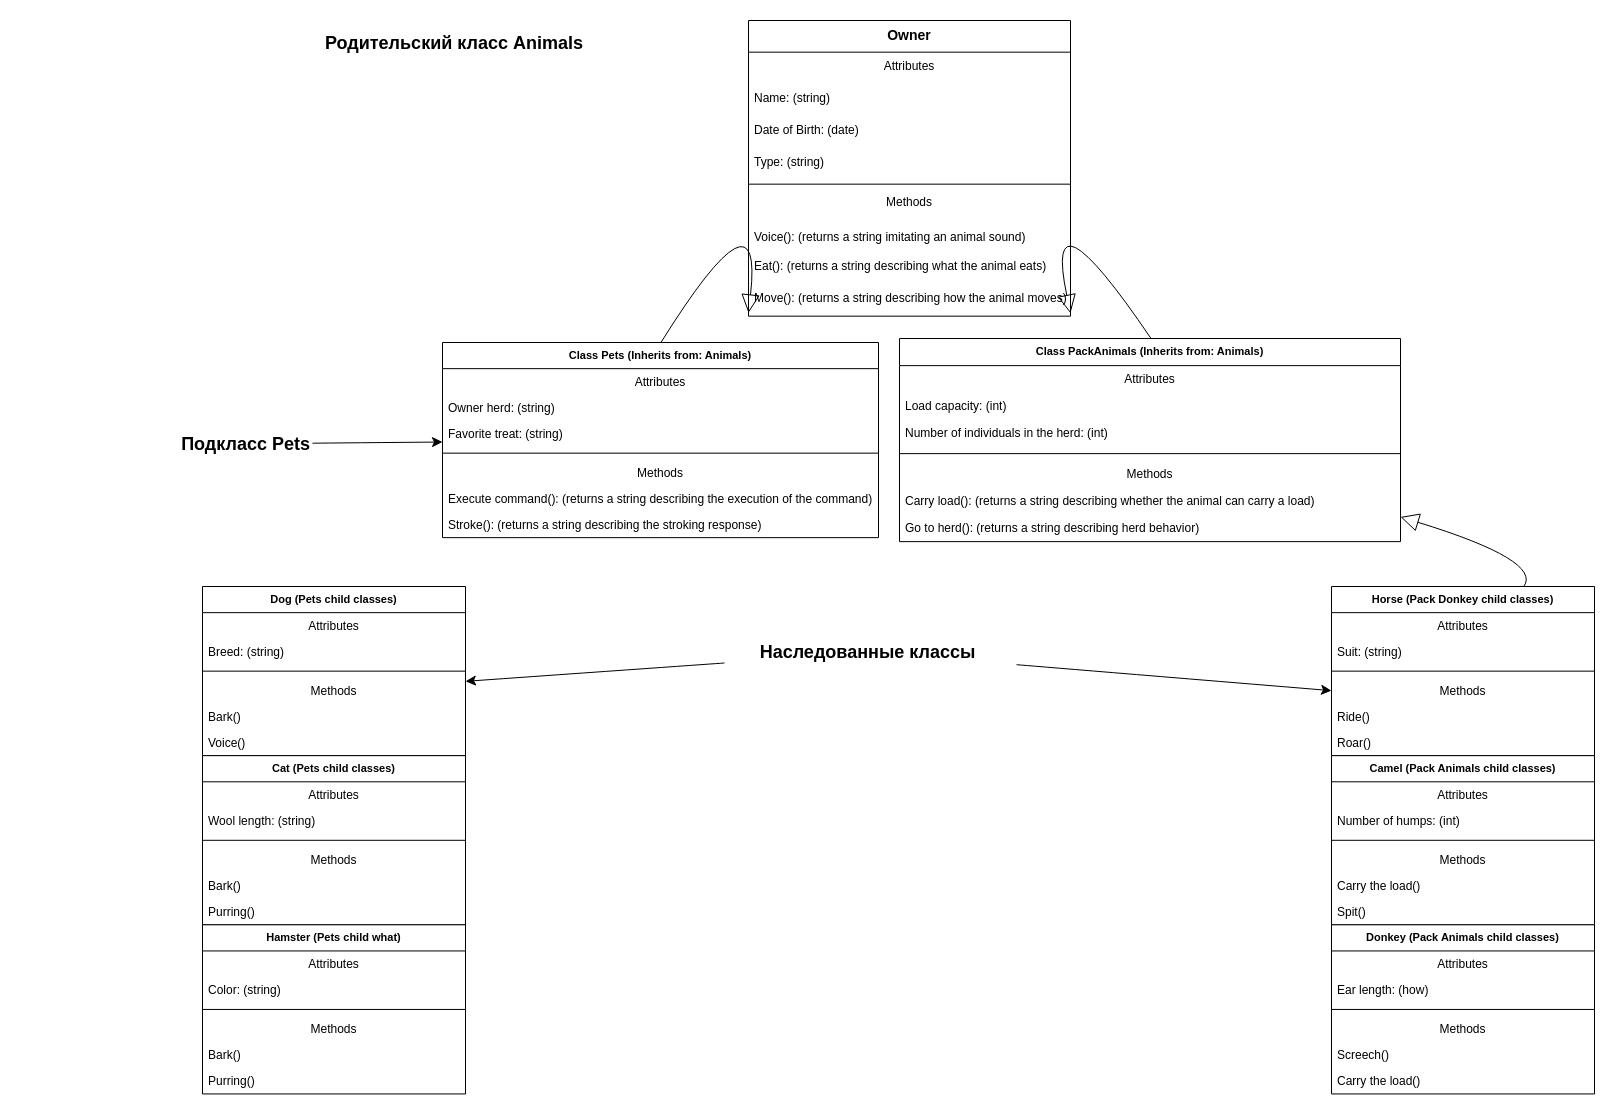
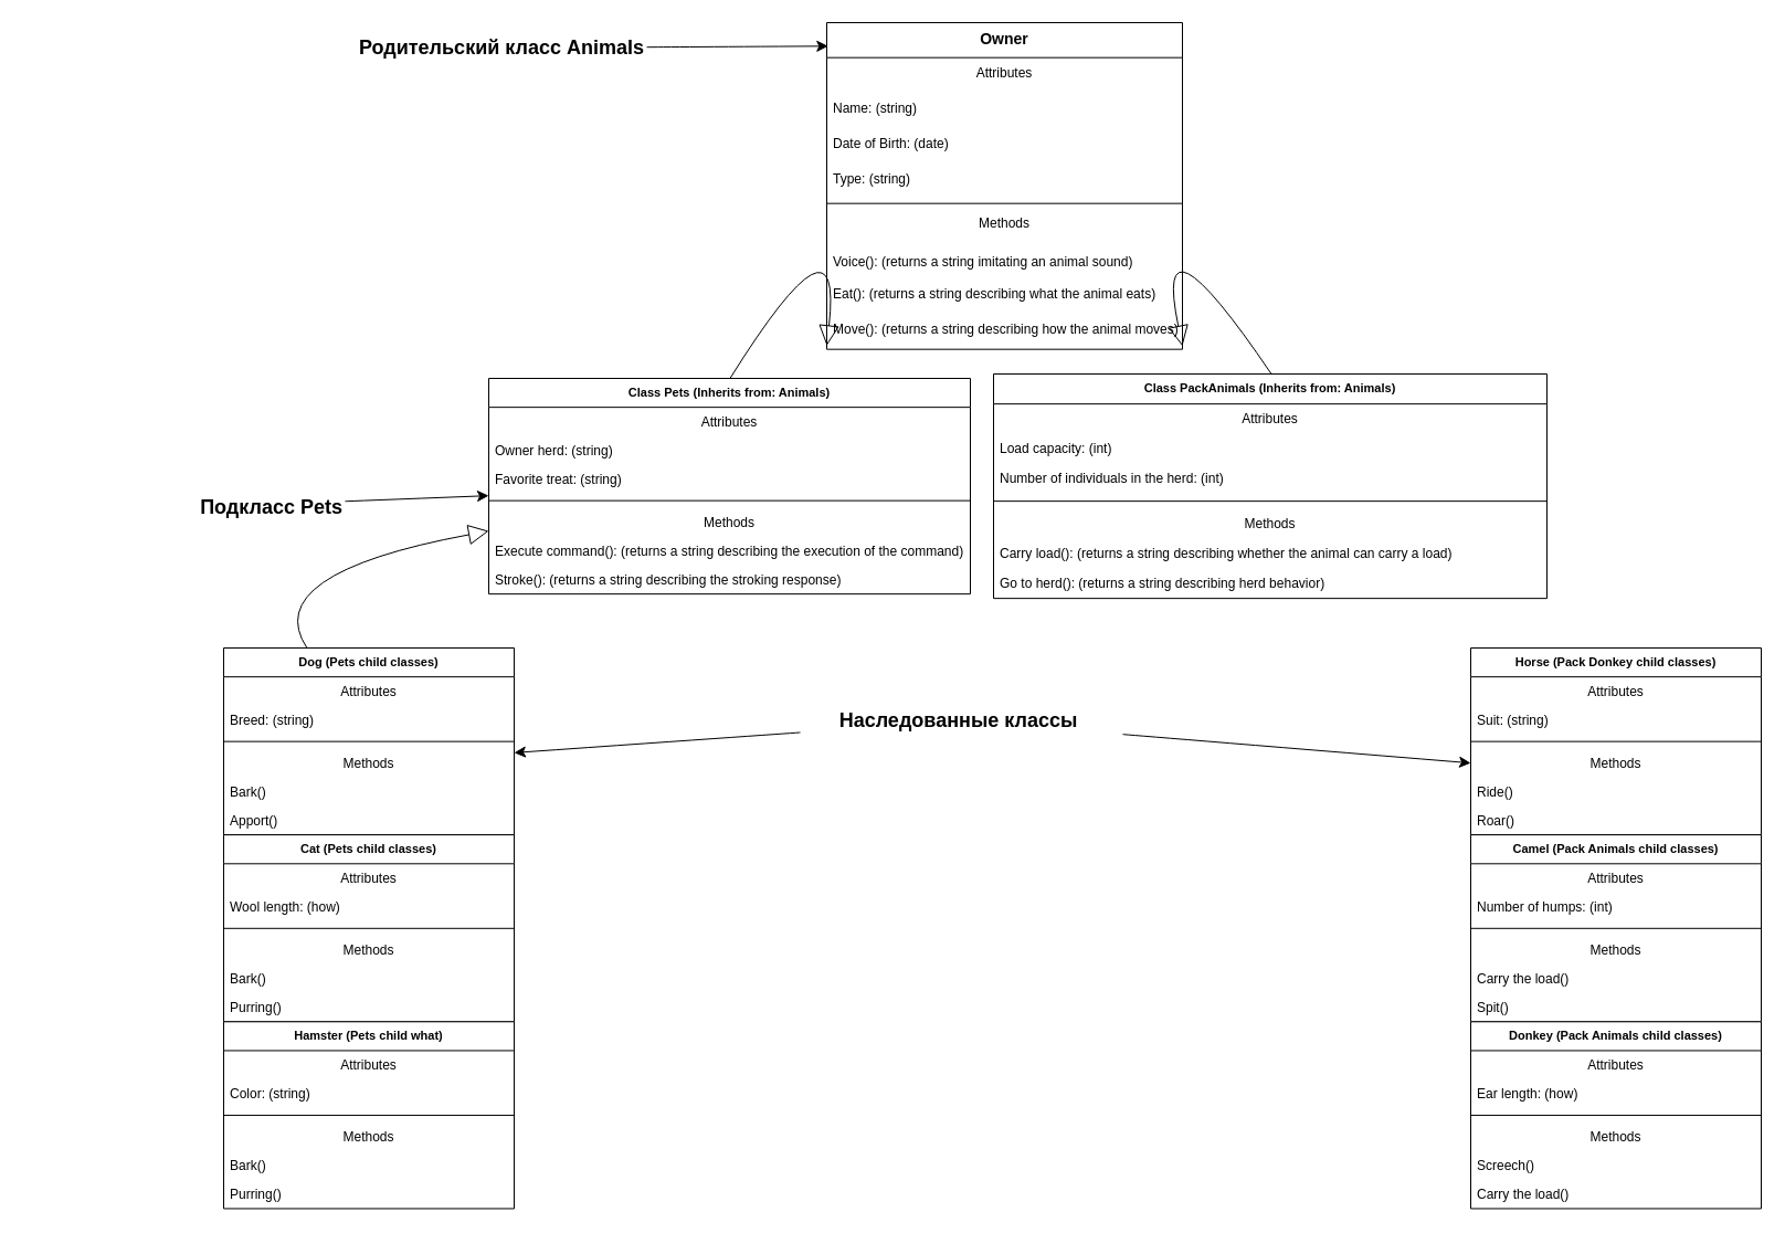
+ <mxCell id="77" style="edgeStyle=none;curved=1;rounded=0;orthogonalLoop=1;jettySize=auto;html=1;entryX=0.004;entryY=0.072;entryDx=0;entryDy=0;entryPerimeter=0;fontSize=12;startSize=8;endSize=8;" edge="1" parent="1" source="76" target="2"><mxGeometry relative="1" as="geometry" /></mxCell>
- <mxCell id="79" value="Подкласс Pets" style="text;strokeColor=none;fillColor=none;html=1;align=right;verticalAlign=middle;whiteSpace=wrap;rounded=0;fontSize=18;fontStyle=1" vertex="1" parent="1"><mxGeometry x="20" y="429" width="292" height="30" as="geometry" /></mxCell>
+ <mxCell id="79" value="Подкласс Pets" style="text;strokeColor=none;fillColor=none;html=1;align=right;verticalAlign=middle;whiteSpace=wrap;rounded=0;fontSize=18;fontStyle=1" vertex="1" parent="1"><mxGeometry x="20" y="444" width="292" height="30" as="geometry" /></mxCell>
+ <mxCell id="30" value="" style="curved=1;startArrow=block;startSize=16;startFill=0;endArrow=none;" parent="1" source="12" target="33" edge="1"><mxGeometry relative="1" as="geometry"><Array as="points"><mxPoint x="233" y="519" /></Array><mxPoint x="438" y="379" as="sourcePoint" /><mxPoint x="480" y="728" as="targetPoint" /></mxGeometry></mxCell>
- <mxCell id="31" value="" style="curved=1;startArrow=block;startSize=16;startFill=0;endArrow=none;" parent="1" source="20" target="55" edge="1"><mxGeometry relative="1" as="geometry"><Array as="points"><mxPoint x="1542" y="560" /></Array><mxPoint x="1623.667" y="515" as="sourcePoint" /><mxPoint x="1393" y="693" as="targetPoint" /></mxGeometry></mxCell>
- <mxCell id="39" value="Voice()" style="text;strokeColor=none;fillColor=none;align=left;verticalAlign=top;spacingLeft=4;spacingRight=4;overflow=hidden;rotatable=0;points=[[0,0.5],[1,0.5]];portConstraint=eastwest;" parent="33" vertex="1"><mxGeometry y="143.149" width="263" height="26.0" as="geometry" /></mxCell>
+ <mxCell id="39" value="Apport()" style="text;strokeColor=none;fillColor=none;align=left;verticalAlign=top;spacingLeft=4;spacingRight=4;overflow=hidden;rotatable=0;points=[[0,0.5],[1,0.5]];portConstraint=eastwest;" parent="33" vertex="1"><mxGeometry y="143.149" width="263" height="26.0" as="geometry" /></mxCell>
- <mxCell id="42" value="Wool length: (string)" style="text;strokeColor=none;fillColor=none;align=left;verticalAlign=top;spacingLeft=4;spacingRight=4;overflow=hidden;rotatable=0;points=[[0,0.5],[1,0.5]];portConstraint=eastwest;" parent="40" vertex="1"><mxGeometry y="52.148" width="263" height="26.0" as="geometry" /></mxCell>
+ <mxCell id="42" value="Wool length: (how)" style="text;strokeColor=none;fillColor=none;align=left;verticalAlign=top;spacingLeft=4;spacingRight=4;overflow=hidden;rotatable=0;points=[[0,0.5],[1,0.5]];portConstraint=eastwest;" parent="40" vertex="1"><mxGeometry y="52.148" width="263" height="26.0" as="geometry" /></mxCell>
